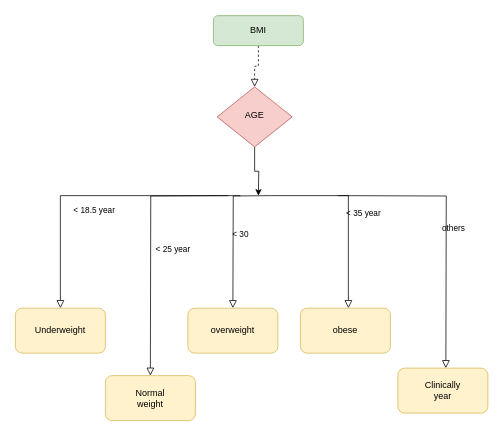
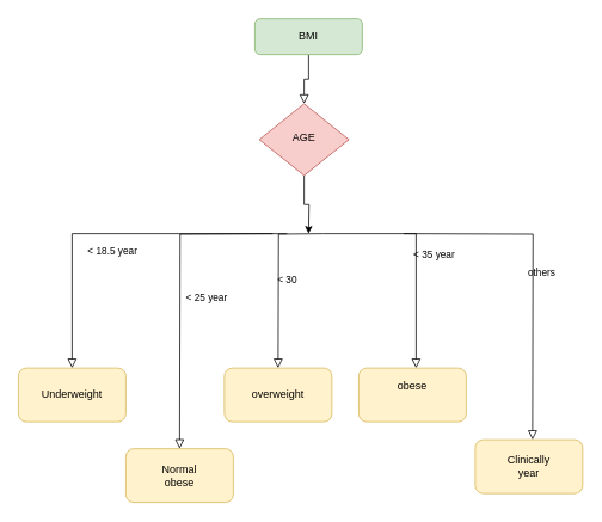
- <mxCell id="2" value="" style="rounded=0;html=1;jettySize=auto;orthogonalLoop=1;fontSize=11;endArrow=block;endFill=0;endSize=8;strokeWidth=1;shadow=0;labelBackgroundColor=none;edgeStyle=orthogonalEdgeStyle;dashed=1;" parent="1" source="3" target="7" edge="1"><mxGeometry relative="1" as="geometry" /></mxCell>
+ <mxCell id="2" value="" style="rounded=0;html=1;jettySize=auto;orthogonalLoop=1;fontSize=11;endArrow=block;endFill=0;endSize=8;strokeWidth=1;shadow=0;labelBackgroundColor=none;edgeStyle=orthogonalEdgeStyle;" parent="1" source="3" target="7" edge="1"><mxGeometry relative="1" as="geometry" /></mxCell>
- <mxCell id="18" value="obese" style="text;html=1;strokeColor=none;fillColor=none;align=center;verticalAlign=middle;whiteSpace=wrap;rounded=0;" vertex="1" parent="1"><mxGeometry x="430" y="425" width="60" height="30" as="geometry" /></mxCell>
+ <mxCell id="18" value="obese" style="text;html=1;strokeColor=none;fillColor=none;align=center;verticalAlign=middle;whiteSpace=wrap;rounded=0;" vertex="1" parent="1"><mxGeometry x="430" y="415" width="60" height="30" as="geometry" /></mxCell>
- <mxCell id="14" value="Normal weight" style="text;html=1;strokeColor=none;fillColor=none;align=center;verticalAlign=middle;whiteSpace=wrap;rounded=0;" vertex="1" parent="1"><mxGeometry x="170" y="515" width="60" height="30" as="geometry" /></mxCell>
+ <mxCell id="14" value="Normal obese" style="text;html=1;strokeColor=none;fillColor=none;align=center;verticalAlign=middle;whiteSpace=wrap;rounded=0;" vertex="1" parent="1"><mxGeometry x="170" y="515" width="60" height="30" as="geometry" /></mxCell>
